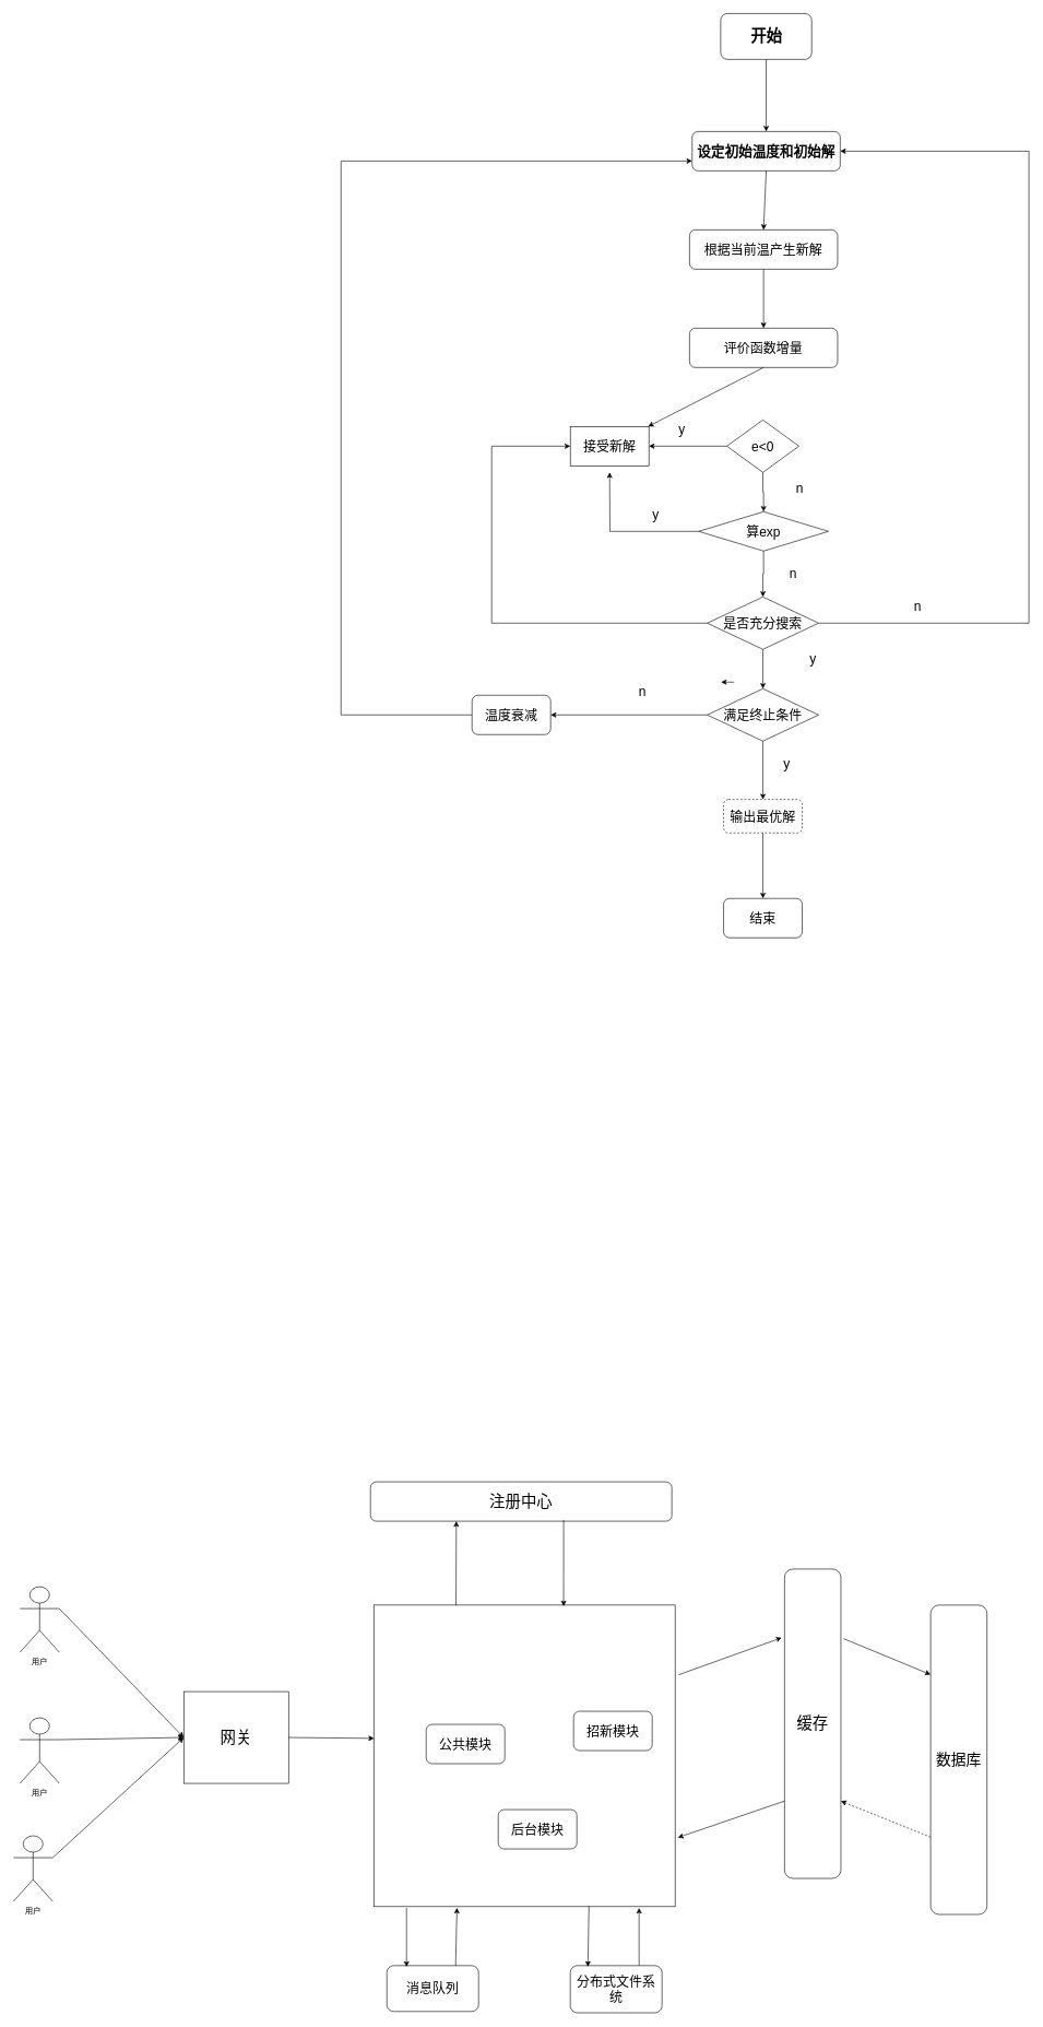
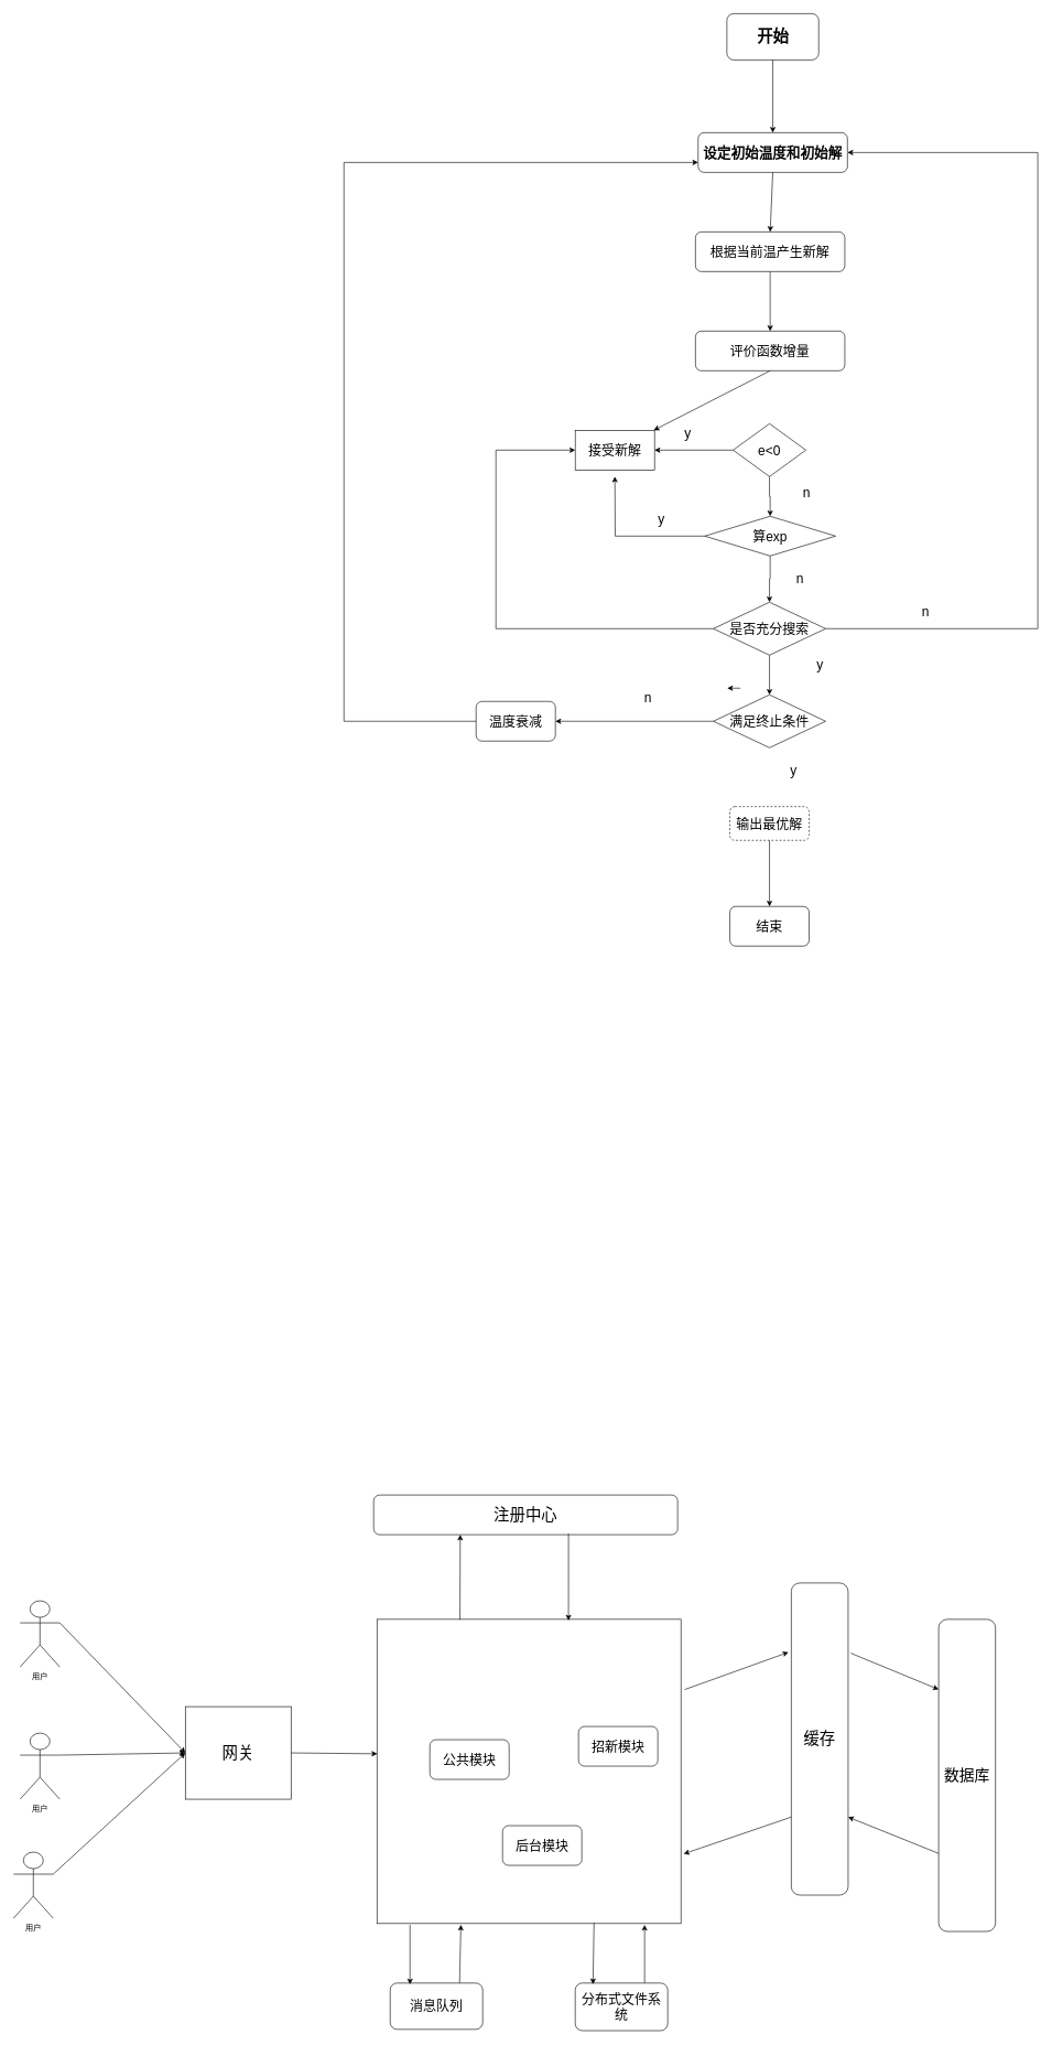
- <mxCell id="21" style="edgeStyle=orthogonalEdgeStyle;rounded=0;orthogonalLoop=1;jettySize=auto;html=1;entryX=0.5;entryY=0;entryDx=0;entryDy=0;" edge="1" parent="1" source="23" target="17"><mxGeometry relative="1" as="geometry" /></mxCell>
- <mxCell id="55" value="" style="endArrow=classic;html=1;rounded=0;exitX=0;exitY=0.75;exitDx=0;exitDy=0;entryX=1;entryY=0.75;entryDx=0;entryDy=0;dashed=1;" edge="1" parent="1" source="50" target="49"><mxGeometry width="50" height="50" relative="1" as="geometry"><mxPoint x="1400" y="2800" as="sourcePoint" /><mxPoint x="1290" y="2810" as="targetPoint" /></mxGeometry></mxCell>
+ <mxCell id="55" value="" style="endArrow=classic;html=1;rounded=0;exitX=0;exitY=0.75;exitDx=0;exitDy=0;entryX=1;entryY=0.75;entryDx=0;entryDy=0;" edge="1" parent="1" source="50" target="49"><mxGeometry width="50" height="50" relative="1" as="geometry"><mxPoint x="1400" y="2800" as="sourcePoint" /><mxPoint x="1290" y="2810" as="targetPoint" /></mxGeometry></mxCell>
